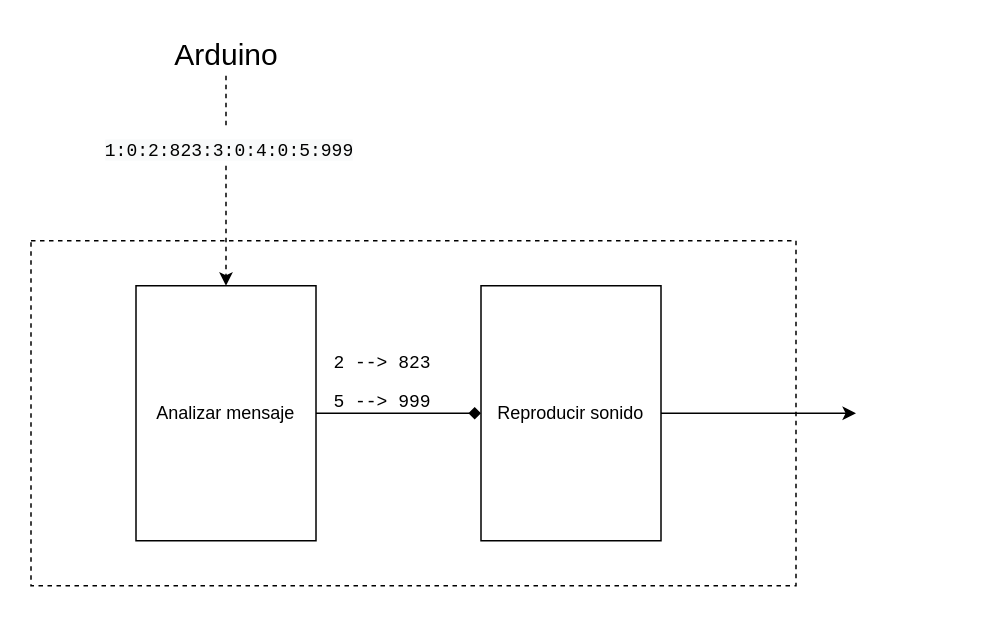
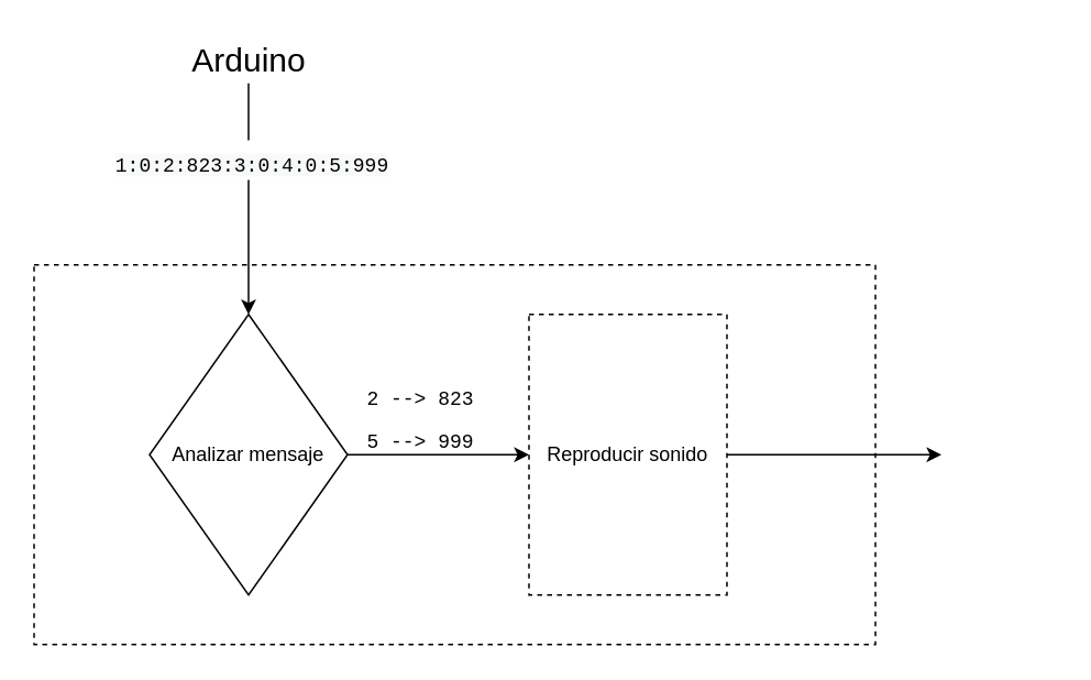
- <mxCell id="2" style="edgeStyle=orthogonalEdgeStyle;rounded=0;orthogonalLoop=1;jettySize=auto;html=1;fontSize=20;dashed=1;" edge="1" parent="1" source="4" target="8"><mxGeometry relative="1" as="geometry" /></mxCell>
+ <mxCell id="2" style="edgeStyle=orthogonalEdgeStyle;rounded=0;orthogonalLoop=1;jettySize=auto;html=1;fontSize=20;" edge="1" parent="1" source="4" target="8"><mxGeometry relative="1" as="geometry" /></mxCell>
- <mxCell id="8" value="Analizar mensaje" style="rounded=0;whiteSpace=wrap;html=1;fillColor=none;" vertex="1" parent="1"><mxGeometry x="90" y="190" width="120" height="170" as="geometry" /></mxCell>
+ <mxCell id="8" value="Analizar mensaje" style="rhombus;whiteSpace=wrap;html=1;fillColor=none;" vertex="1" parent="1"><mxGeometry x="90" y="190" width="120" height="170" as="geometry" /></mxCell>
- <mxCell id="6" style="edgeStyle=orthogonalEdgeStyle;rounded=0;orthogonalLoop=1;jettySize=auto;html=1;fontSize=20;endArrow=diamond;" edge="1" parent="1" source="8" target="10"><mxGeometry relative="1" as="geometry" /></mxCell>
+ <mxCell id="6" style="edgeStyle=orthogonalEdgeStyle;rounded=0;orthogonalLoop=1;jettySize=auto;html=1;fontSize=20;" edge="1" parent="1" source="8" target="10"><mxGeometry relative="1" as="geometry" /></mxCell>
- <mxCell id="10" value="Reproducir sonido" style="rounded=0;whiteSpace=wrap;html=1;fillColor=none;" vertex="1" parent="1"><mxGeometry x="320" y="190" width="120" height="170" as="geometry" /></mxCell>
+ <mxCell id="10" value="Reproducir sonido" style="rounded=0;whiteSpace=wrap;html=1;fillColor=none;dashed=1;" vertex="1" parent="1"><mxGeometry x="320" y="190" width="120" height="170" as="geometry" /></mxCell>
